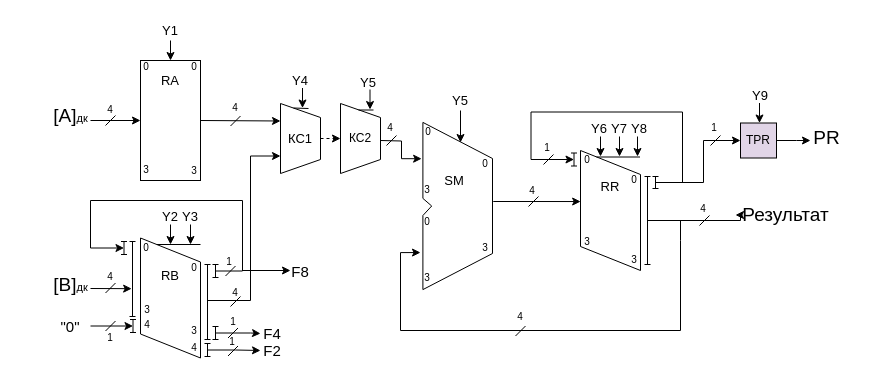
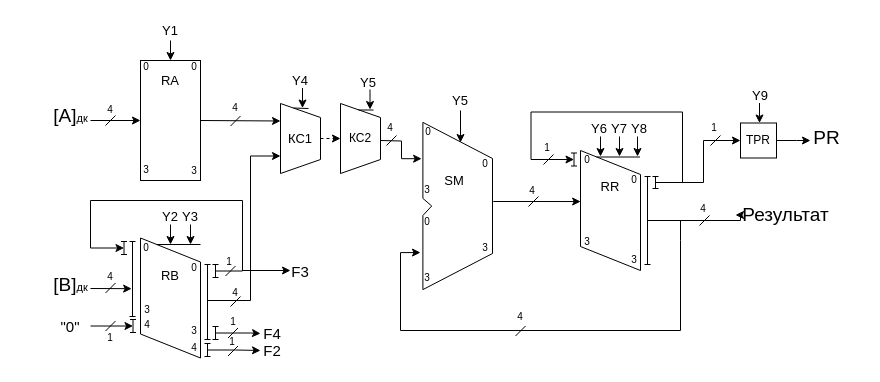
- <mxCell id="113" value="TPR" style="rounded=0;whiteSpace=wrap;html=1;fontSize=12;fillColor=#e1d5e7;" parent="1" vertex="1"><mxGeometry x="740" y="122.5" width="36" height="35" as="geometry" /></mxCell>
+ <mxCell id="113" value="TPR" style="rounded=0;whiteSpace=wrap;html=1;fontSize=12;" parent="1" vertex="1"><mxGeometry x="740" y="122.5" width="36" height="35" as="geometry" /></mxCell>
- <mxCell id="119" value="F8" style="text;html=1;strokeColor=none;fillColor=none;align=center;verticalAlign=middle;whiteSpace=wrap;rounded=0;fontSize=15;" vertex="1" parent="1"><mxGeometry x="280" y="260.5" width="40" height="20" as="geometry" /></mxCell>
+ <mxCell id="119" value="F3" style="text;html=1;strokeColor=none;fillColor=none;align=center;verticalAlign=middle;whiteSpace=wrap;rounded=0;fontSize=15;" vertex="1" parent="1"><mxGeometry x="280" y="260.5" width="40" height="20" as="geometry" /></mxCell>
